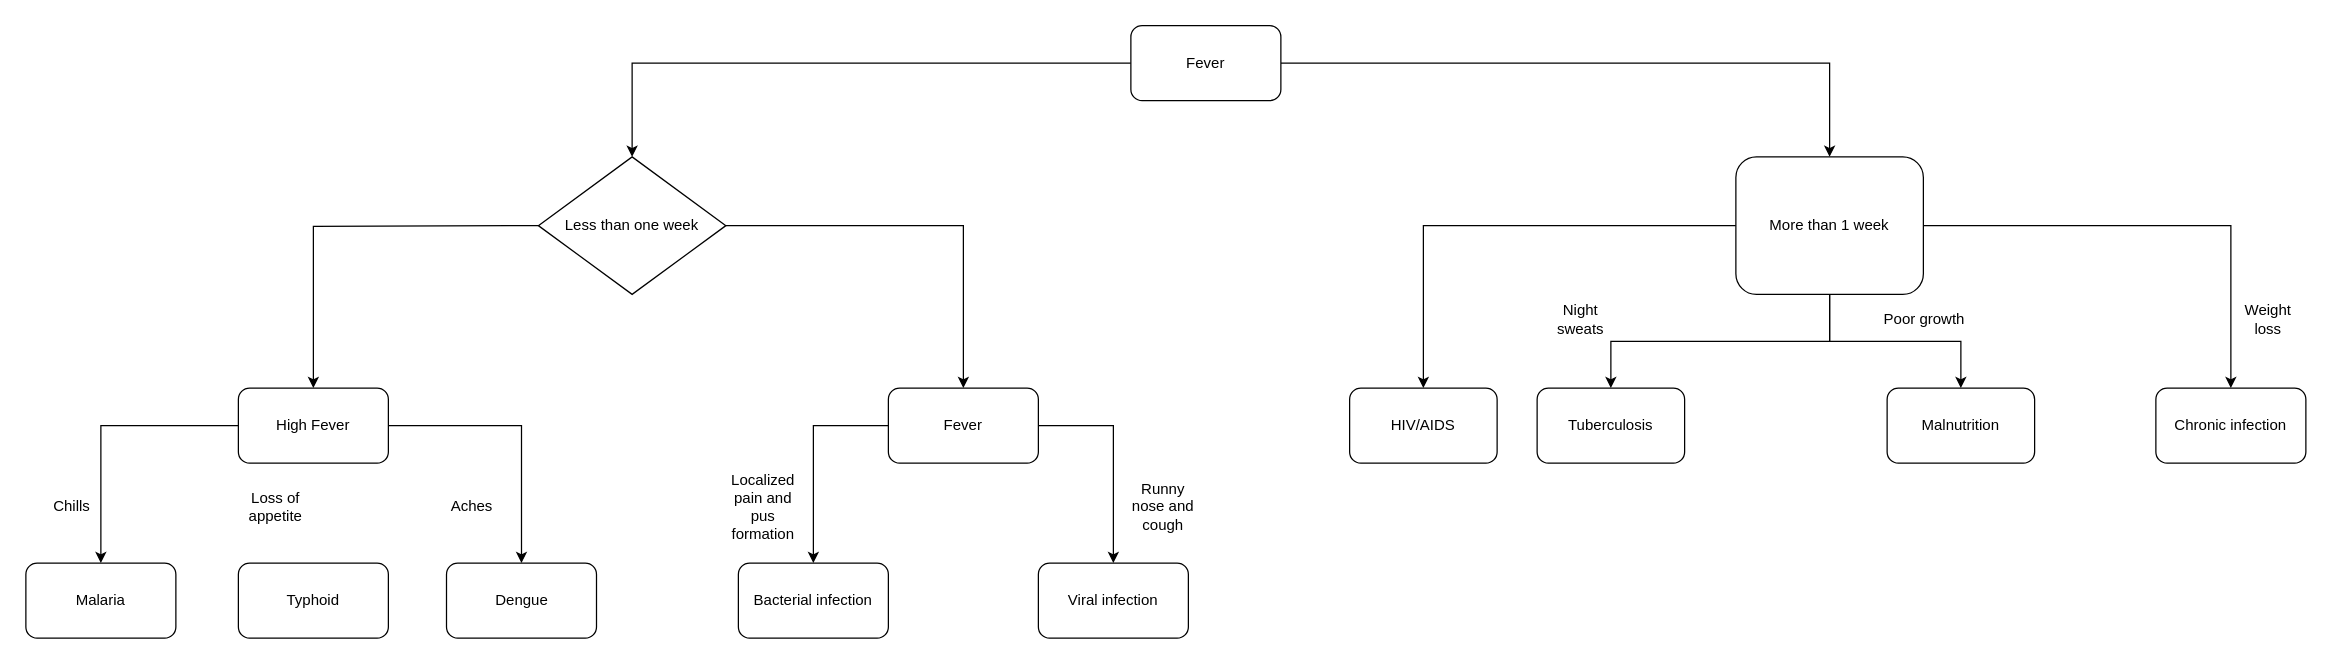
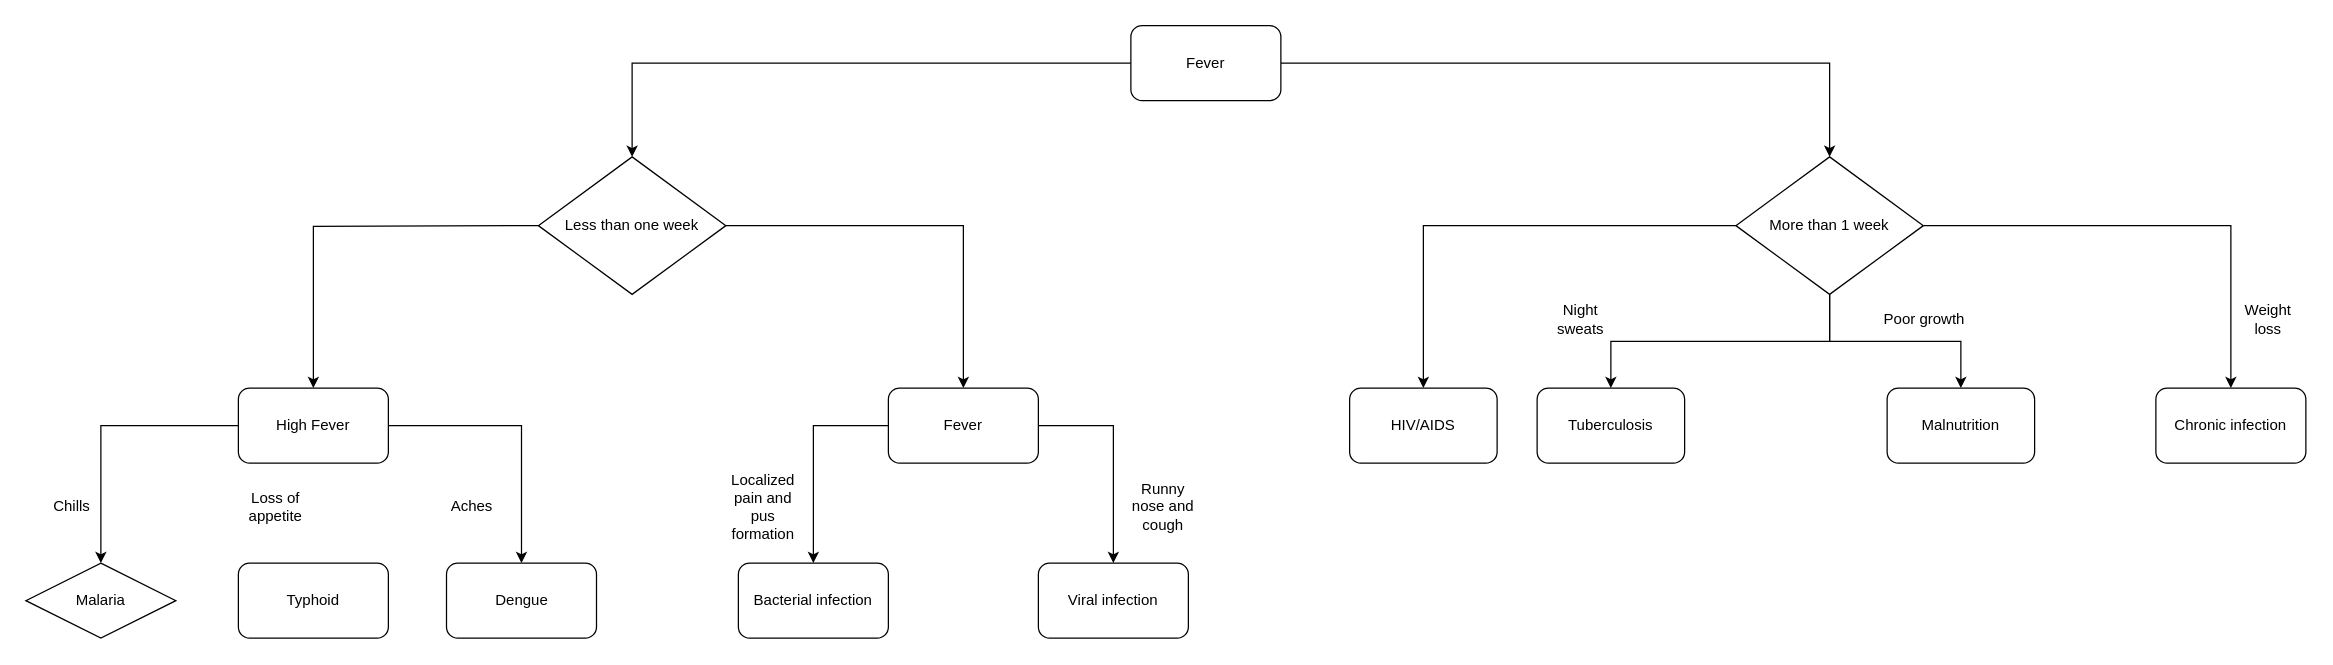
- <mxCell id="12" value="More than 1 week" style="whiteSpace=wrap;html=1;rounded=1;" parent="1" vertex="1"><mxGeometry x="1388" y="125" width="150" height="110" as="geometry" /></mxCell>
+ <mxCell id="12" value="More than 1 week" style="rhombus;whiteSpace=wrap;html=1;" parent="1" vertex="1"><mxGeometry x="1388" y="125" width="150" height="110" as="geometry" /></mxCell>
- <mxCell id="19" value="Malaria" style="rounded=1;whiteSpace=wrap;html=1;" parent="1" vertex="1"><mxGeometry x="20" y="450" width="120" height="60" as="geometry" /></mxCell>
+ <mxCell id="19" value="Malaria" style="rhombus;whiteSpace=wrap;html=1;" parent="1" vertex="1"><mxGeometry x="20" y="450" width="120" height="60" as="geometry" /></mxCell>
